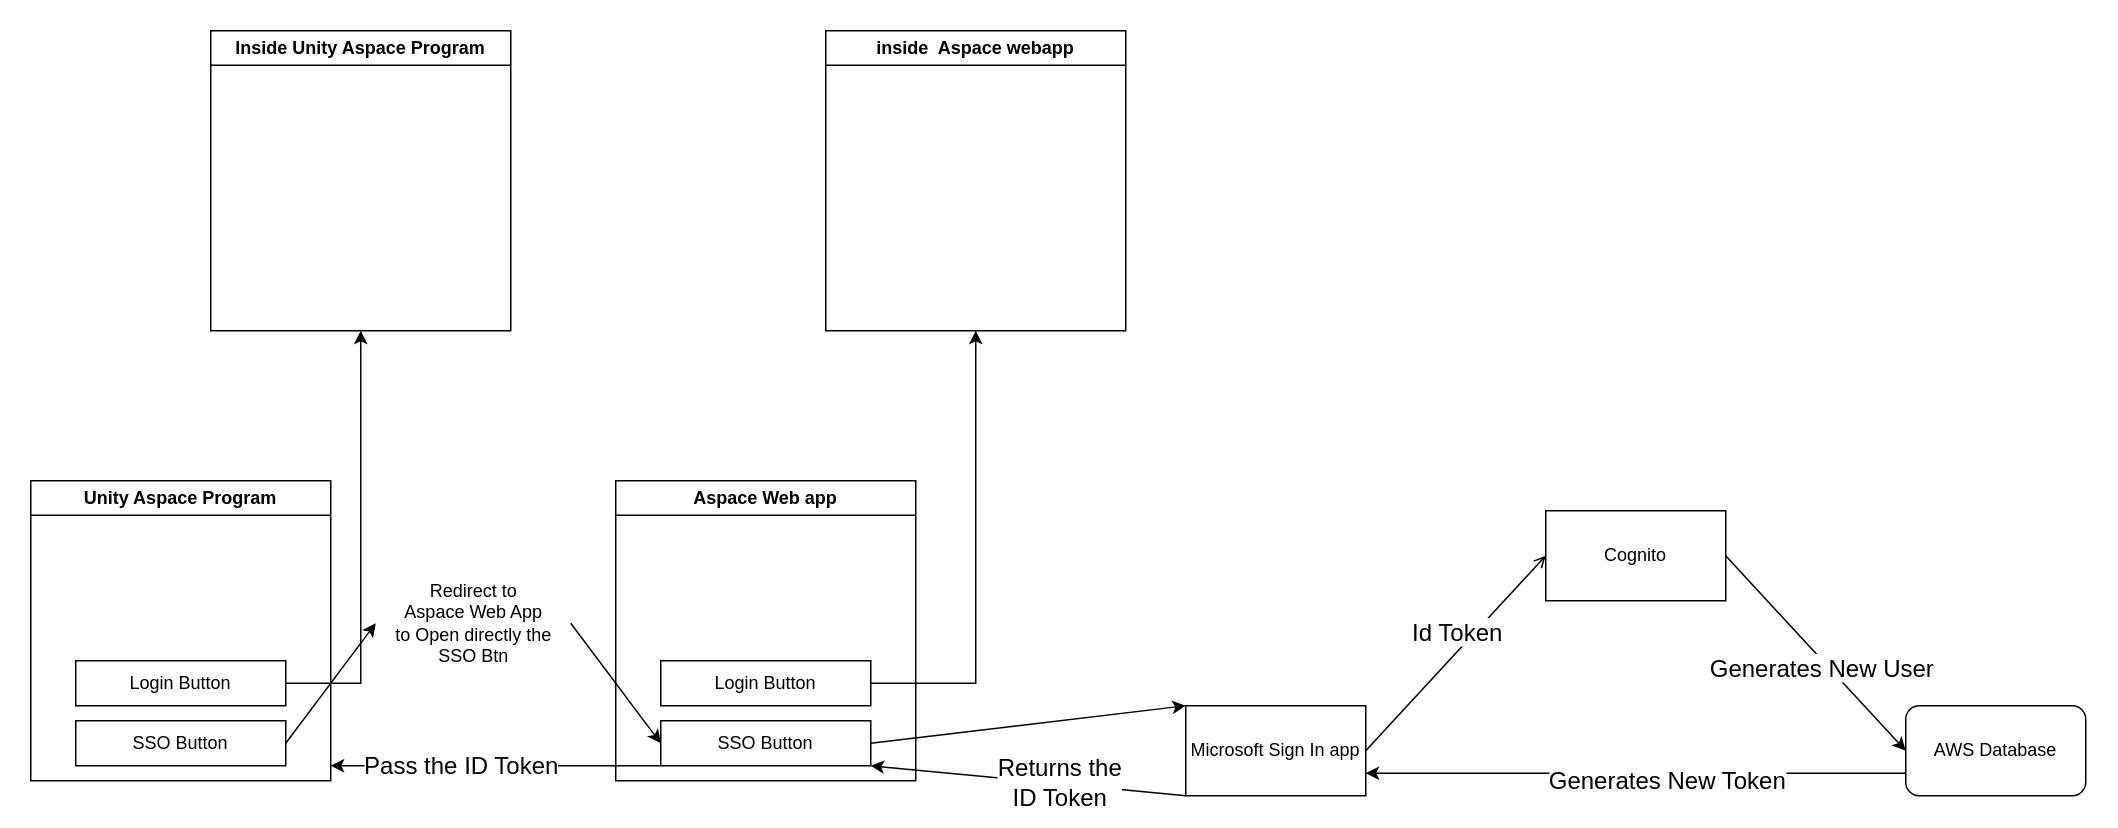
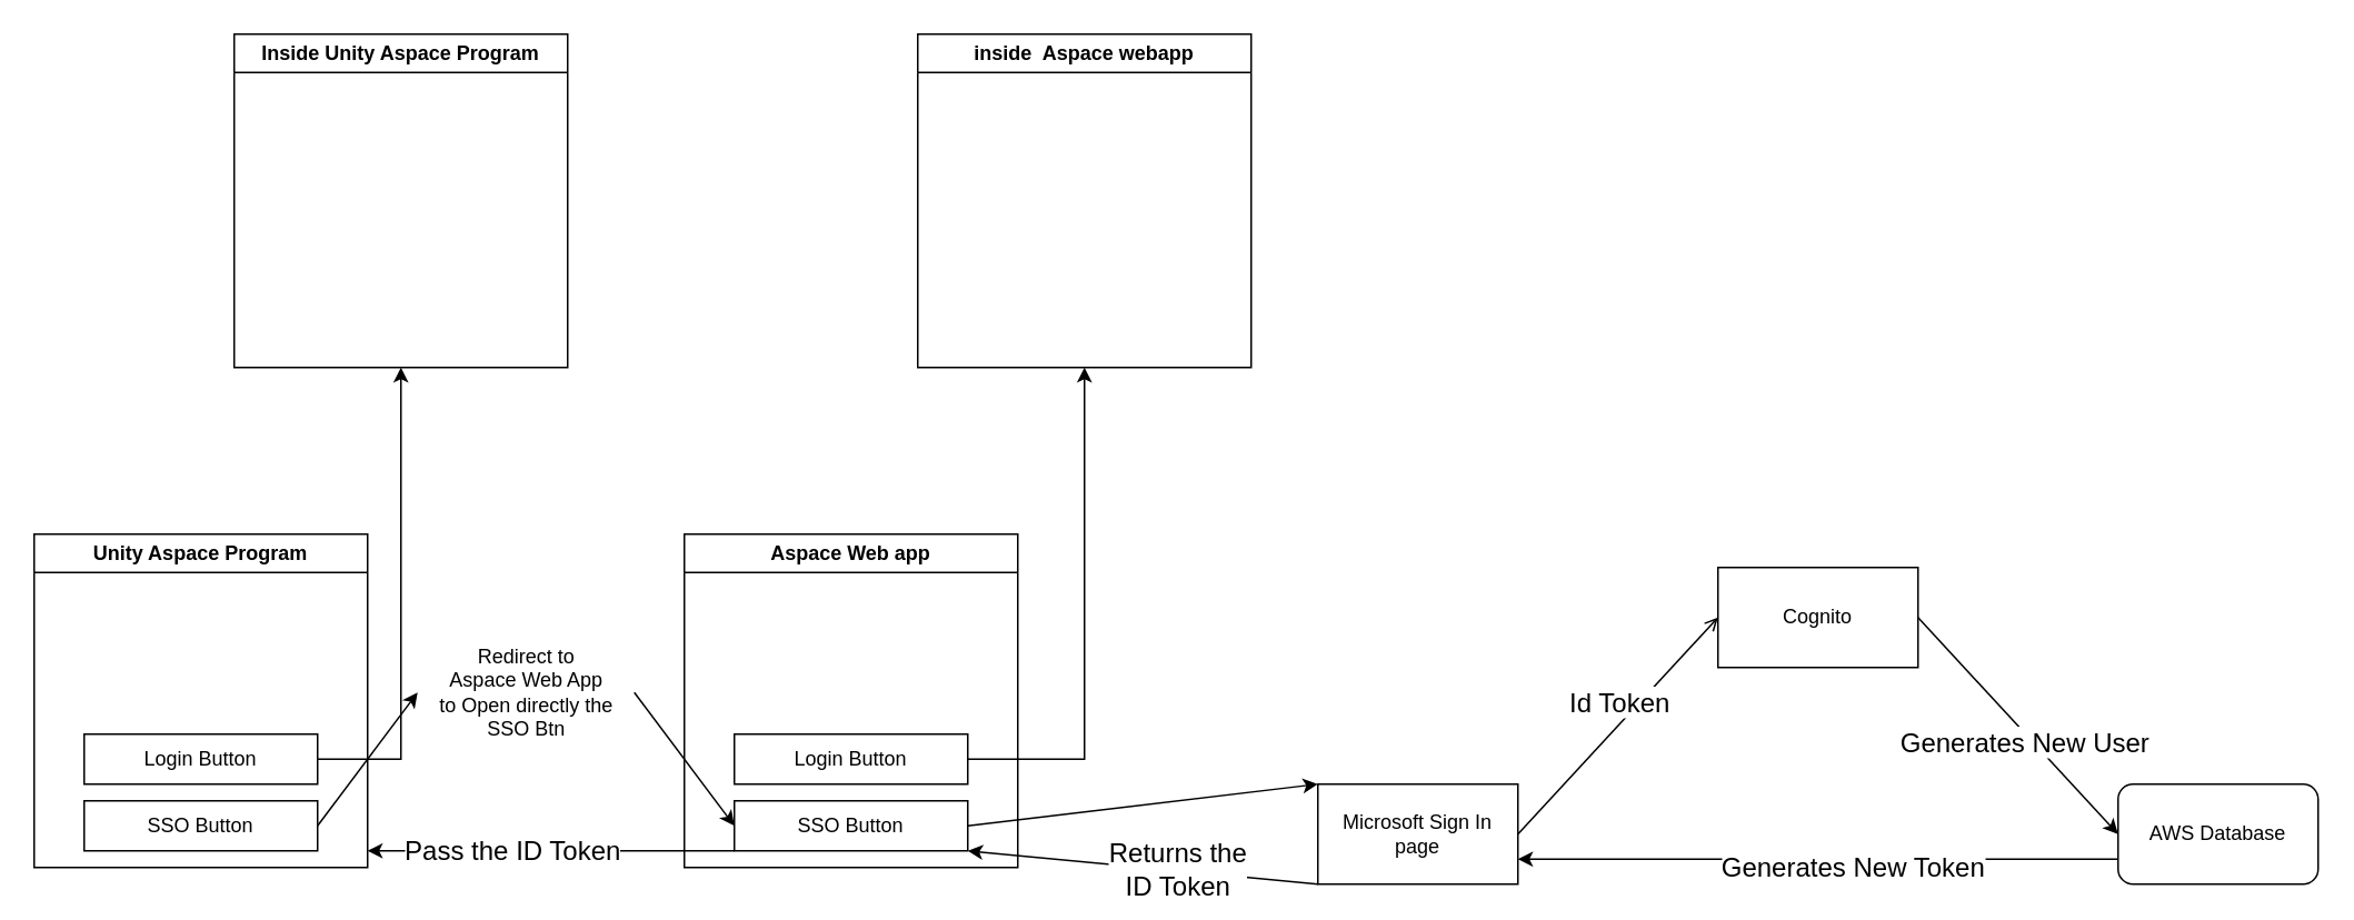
- <mxCell id="16" value="Microsoft Sign In app" style="rounded=0;whiteSpace=wrap;html=1;" vertex="1" parent="1"><mxGeometry x="790" y="470" width="120" height="60" as="geometry" /></mxCell>
+ <mxCell id="16" value="Microsoft Sign In page" style="rounded=0;whiteSpace=wrap;html=1;" vertex="1" parent="1"><mxGeometry x="790" y="470" width="120" height="60" as="geometry" /></mxCell>
